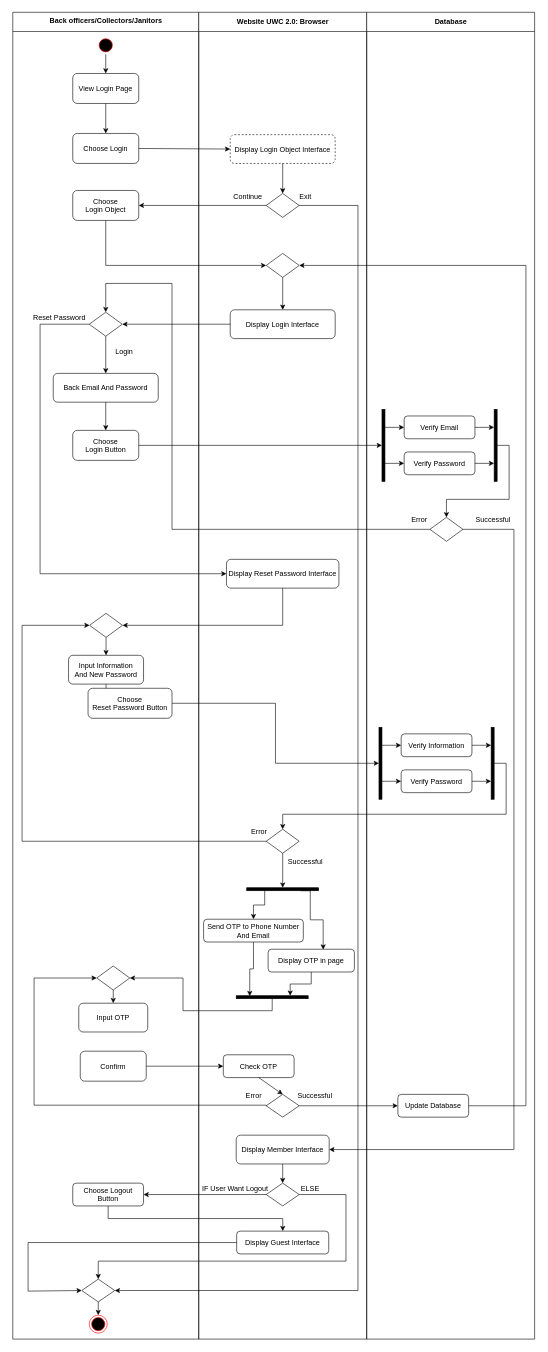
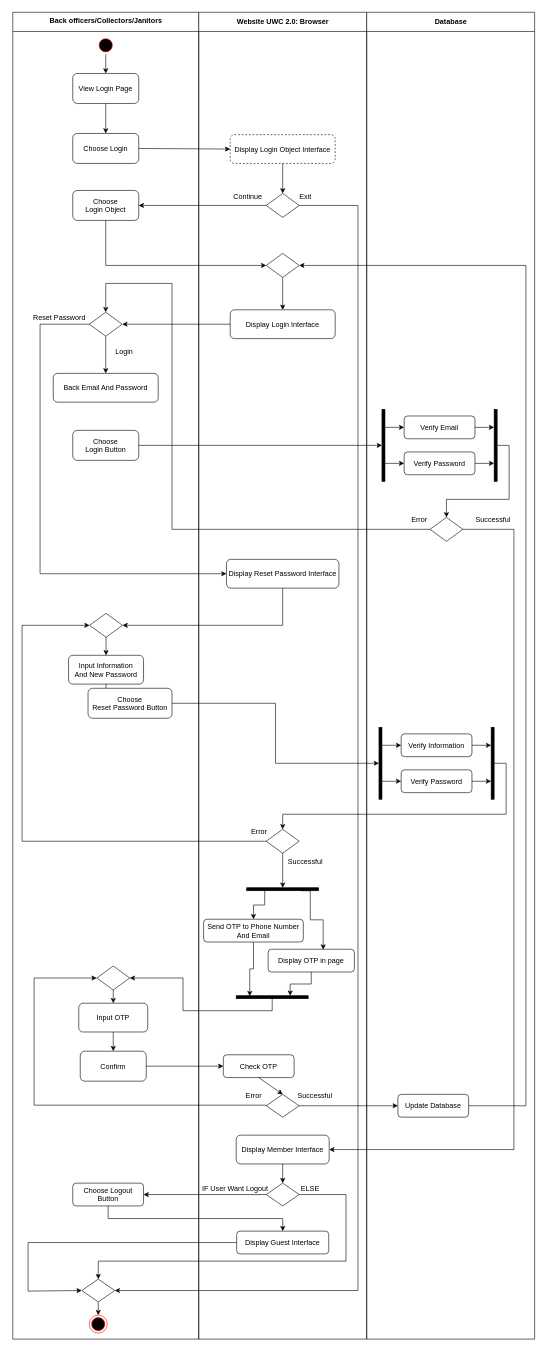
- <mxCell id="25" value="" style="endArrow=classic;html=1;exitX=0.5;exitY=1;exitDx=0;exitDy=0;entryX=0.5;entryY=0;entryDx=0;entryDy=0;" parent="2" source="20" target="24" edge="1"><mxGeometry width="50" height="50" relative="1" as="geometry"><mxPoint x="155" y="772" as="sourcePoint" /><mxPoint x="525.5" y="692" as="targetPoint" /></mxGeometry></mxCell>
+ <mxCell id="19" value="" style="endArrow=classic;html=1;exitX=0.5;exitY=1;exitDx=0;exitDy=0;entryX=0.5;entryY=0;entryDx=0;entryDy=0;" parent="2" source="15" target="18" edge="1"><mxGeometry width="50" height="50" relative="1" as="geometry"><mxPoint x="475.5" y="1902" as="sourcePoint" /><mxPoint x="525.5" y="1852" as="targetPoint" /></mxGeometry></mxCell>
